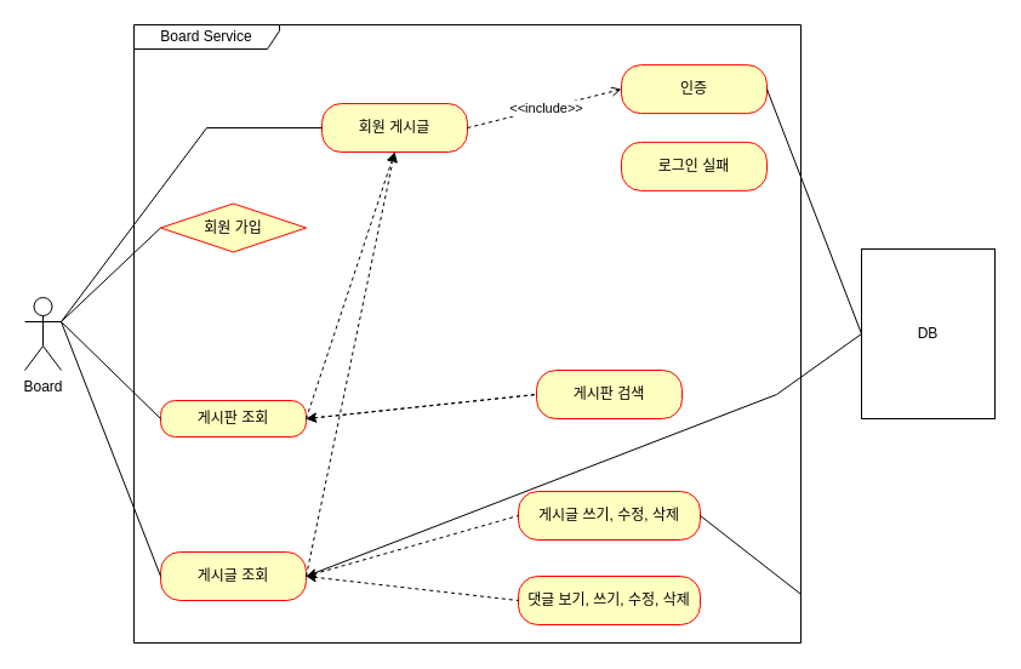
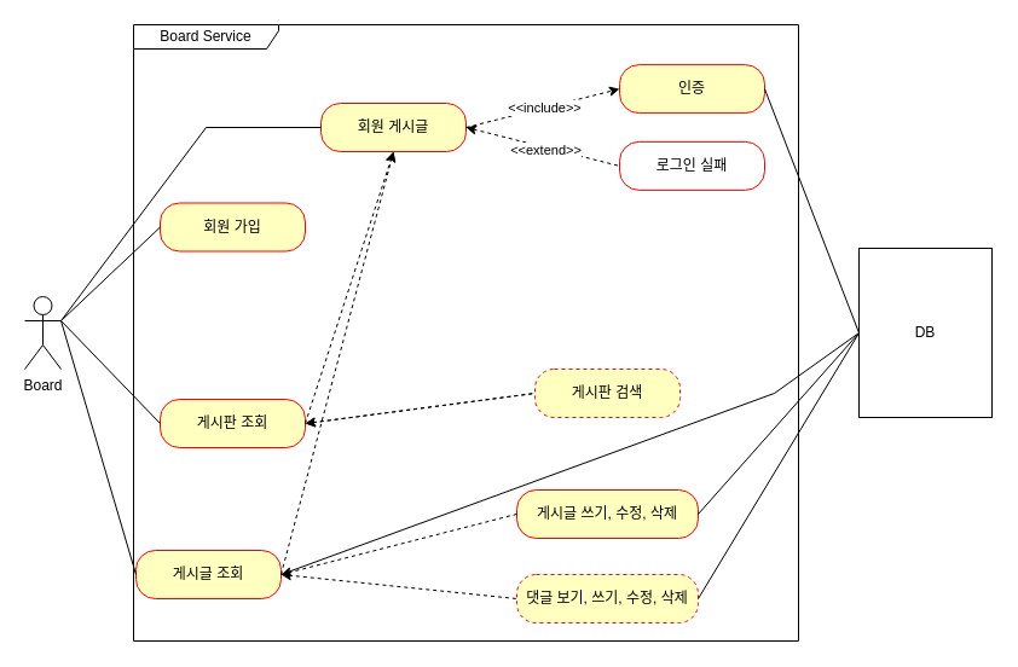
- <mxCell id="16" value="" style="endArrow=open;html=1;rounded=0;entryX=0;entryY=0.5;entryDx=0;entryDy=0;dashed=1;strokeWidth=1;endFill=1;exitX=1;exitY=0.5;exitDx=0;exitDy=0;" edge="1" parent="1" source="4" target="8"><mxGeometry width="50" height="50" relative="1" as="geometry"><mxPoint x="252" y="117.5" as="sourcePoint" /><mxPoint x="302" y="67.5" as="targetPoint" /></mxGeometry></mxCell>
+ <mxCell id="16" value="" style="endArrow=classic;html=1;rounded=0;entryX=0;entryY=0.5;entryDx=0;entryDy=0;dashed=1;strokeWidth=1;endFill=1;exitX=1;exitY=0.5;exitDx=0;exitDy=0;" edge="1" parent="1" source="4" target="8"><mxGeometry width="50" height="50" relative="1" as="geometry"><mxPoint x="252" y="117.5" as="sourcePoint" /><mxPoint x="302" y="67.5" as="targetPoint" /></mxGeometry></mxCell>
+ <mxCell id="18" value="" style="endArrow=none;html=1;rounded=0;entryX=0;entryY=0.5;entryDx=0;entryDy=0;dashed=1;startArrow=classic;startFill=1;exitX=1;exitY=0.5;exitDx=0;exitDy=0;" edge="1" parent="1" source="4" target="9"><mxGeometry width="50" height="50" relative="1" as="geometry"><mxPoint x="252" y="117.5" as="sourcePoint" /><mxPoint x="512" y="127.5" as="targetPoint" /></mxGeometry></mxCell>
+ <mxCell id="19" value="&amp;lt;&amp;lt;extend&amp;gt;&amp;gt;" style="edgeLabel;html=1;align=center;verticalAlign=middle;resizable=0;points=[];" vertex="1" connectable="0" parent="18"><mxGeometry x="0.033" y="-2" relative="1" as="geometry"><mxPoint as="offset" /></mxGeometry></mxCell>
- <mxCell id="9" value="로그인 실패" style="rounded=1;whiteSpace=wrap;html=1;arcSize=40;fontColor=#000000;fillColor=#ffffc0;strokeColor=#ff0000;" vertex="1" parent="1"><mxGeometry x="512" y="116.87" width="120" height="40" as="geometry" /></mxCell>
+ <mxCell id="9" value="로그인 실패" style="rounded=1;whiteSpace=wrap;html=1;arcSize=40;fontColor=#000000;fillColor=#ffffff;strokeColor=#ff0000;" vertex="1" parent="1"><mxGeometry x="512" y="116.87" width="120" height="40" as="geometry" /></mxCell>
- <mxCell id="7" value="회원 가입" style="rhombus;whiteSpace=wrap;html=1;arcSize=40;fontColor=#000000;fillColor=#ffffc0;strokeColor=#ff0000;" vertex="1" parent="1"><mxGeometry x="132" y="167.5" width="120" height="40" as="geometry" /></mxCell>
+ <mxCell id="7" value="회원 가입" style="rounded=1;whiteSpace=wrap;html=1;arcSize=40;fontColor=#000000;fillColor=#ffffc0;strokeColor=#ff0000;" vertex="1" parent="1"><mxGeometry x="132" y="167.5" width="120" height="40" as="geometry" /></mxCell>
- <mxCell id="31" value="게시판 검색" style="rounded=1;whiteSpace=wrap;html=1;arcSize=40;fontColor=#000000;fillColor=#ffffc0;strokeColor=#ff0000;" vertex="1" parent="1"><mxGeometry x="442" y="305" width="120" height="40" as="geometry" /></mxCell>
+ <mxCell id="31" value="게시판 검색" style="rounded=1;whiteSpace=wrap;html=1;arcSize=40;fontColor=#000000;fillColor=#ffffc0;strokeColor=#ff0000;dashed=1;" vertex="1" parent="1"><mxGeometry x="442" y="305" width="120" height="40" as="geometry" /></mxCell>
- <mxCell id="5" value="게시판 조회" style="rounded=1;whiteSpace=wrap;html=1;arcSize=40;fontColor=#000000;fillColor=#ffffc0;strokeColor=#ff0000;" vertex="1" parent="1"><mxGeometry x="132" y="330" width="120" height="30" as="geometry" /></mxCell>
+ <mxCell id="5" value="게시판 조회" style="rounded=1;whiteSpace=wrap;html=1;arcSize=40;fontColor=#000000;fillColor=#ffffc0;strokeColor=#ff0000;" vertex="1" parent="1"><mxGeometry x="132" y="330" width="120" height="40" as="geometry" /></mxCell>
+ <mxCell id="29" value="" style="endArrow=none;html=1;rounded=0;entryX=0;entryY=0.5;entryDx=0;entryDy=0;exitX=1;exitY=0.5;exitDx=0;exitDy=0;" edge="1" parent="1" source="11" target="25"><mxGeometry width="50" height="50" relative="1" as="geometry"><mxPoint x="300" y="458" as="sourcePoint" /><mxPoint x="790" y="215" as="targetPoint" /></mxGeometry></mxCell>
- <mxCell id="28" value="" style="endArrow=none;html=1;rounded=0;exitX=1;exitY=0.5;exitDx=0;exitDy=0;" edge="1" parent="1" source="10" target="3"><mxGeometry width="50" height="50" relative="1" as="geometry"><mxPoint x="590" y="417.5" as="sourcePoint" /><mxPoint x="1080" y="174.5" as="targetPoint" /></mxGeometry></mxCell>
+ <mxCell id="28" value="" style="endArrow=none;html=1;rounded=0;entryX=0;entryY=0.5;entryDx=0;entryDy=0;exitX=1;exitY=0.5;exitDx=0;exitDy=0;" edge="1" parent="1" source="10" target="25"><mxGeometry width="50" height="50" relative="1" as="geometry"><mxPoint x="590" y="417.5" as="sourcePoint" /><mxPoint x="1080" y="174.5" as="targetPoint" /></mxGeometry></mxCell>
- <mxCell id="6" value="게시글 조회" style="rounded=1;whiteSpace=wrap;html=1;arcSize=40;fontColor=#000000;fillColor=#ffffc0;strokeColor=#ff0000;" vertex="1" parent="1"><mxGeometry x="132" y="455" width="120" height="40" as="geometry" /></mxCell>
+ <mxCell id="6" value="게시글 조회" style="rounded=1;whiteSpace=wrap;html=1;arcSize=40;fontColor=#000000;fillColor=#ffffc0;strokeColor=#ff0000;" vertex="1" parent="1"><mxGeometry x="112" y="455" width="120" height="40" as="geometry" /></mxCell>
- <mxCell id="11" value="댓글 보기, 쓰기, 수정, 삭제" style="rounded=1;whiteSpace=wrap;html=1;arcSize=40;fontColor=#000000;fillColor=#ffffc0;strokeColor=#ff0000;" vertex="1" parent="1"><mxGeometry x="427" y="475" width="150" height="40" as="geometry" /></mxCell>
+ <mxCell id="11" value="댓글 보기, 쓰기, 수정, 삭제" style="rounded=1;whiteSpace=wrap;html=1;arcSize=40;fontColor=#000000;fillColor=#ffffc0;strokeColor=#ff0000;dashed=1;" vertex="1" parent="1"><mxGeometry x="427" y="475" width="150" height="40" as="geometry" /></mxCell>
